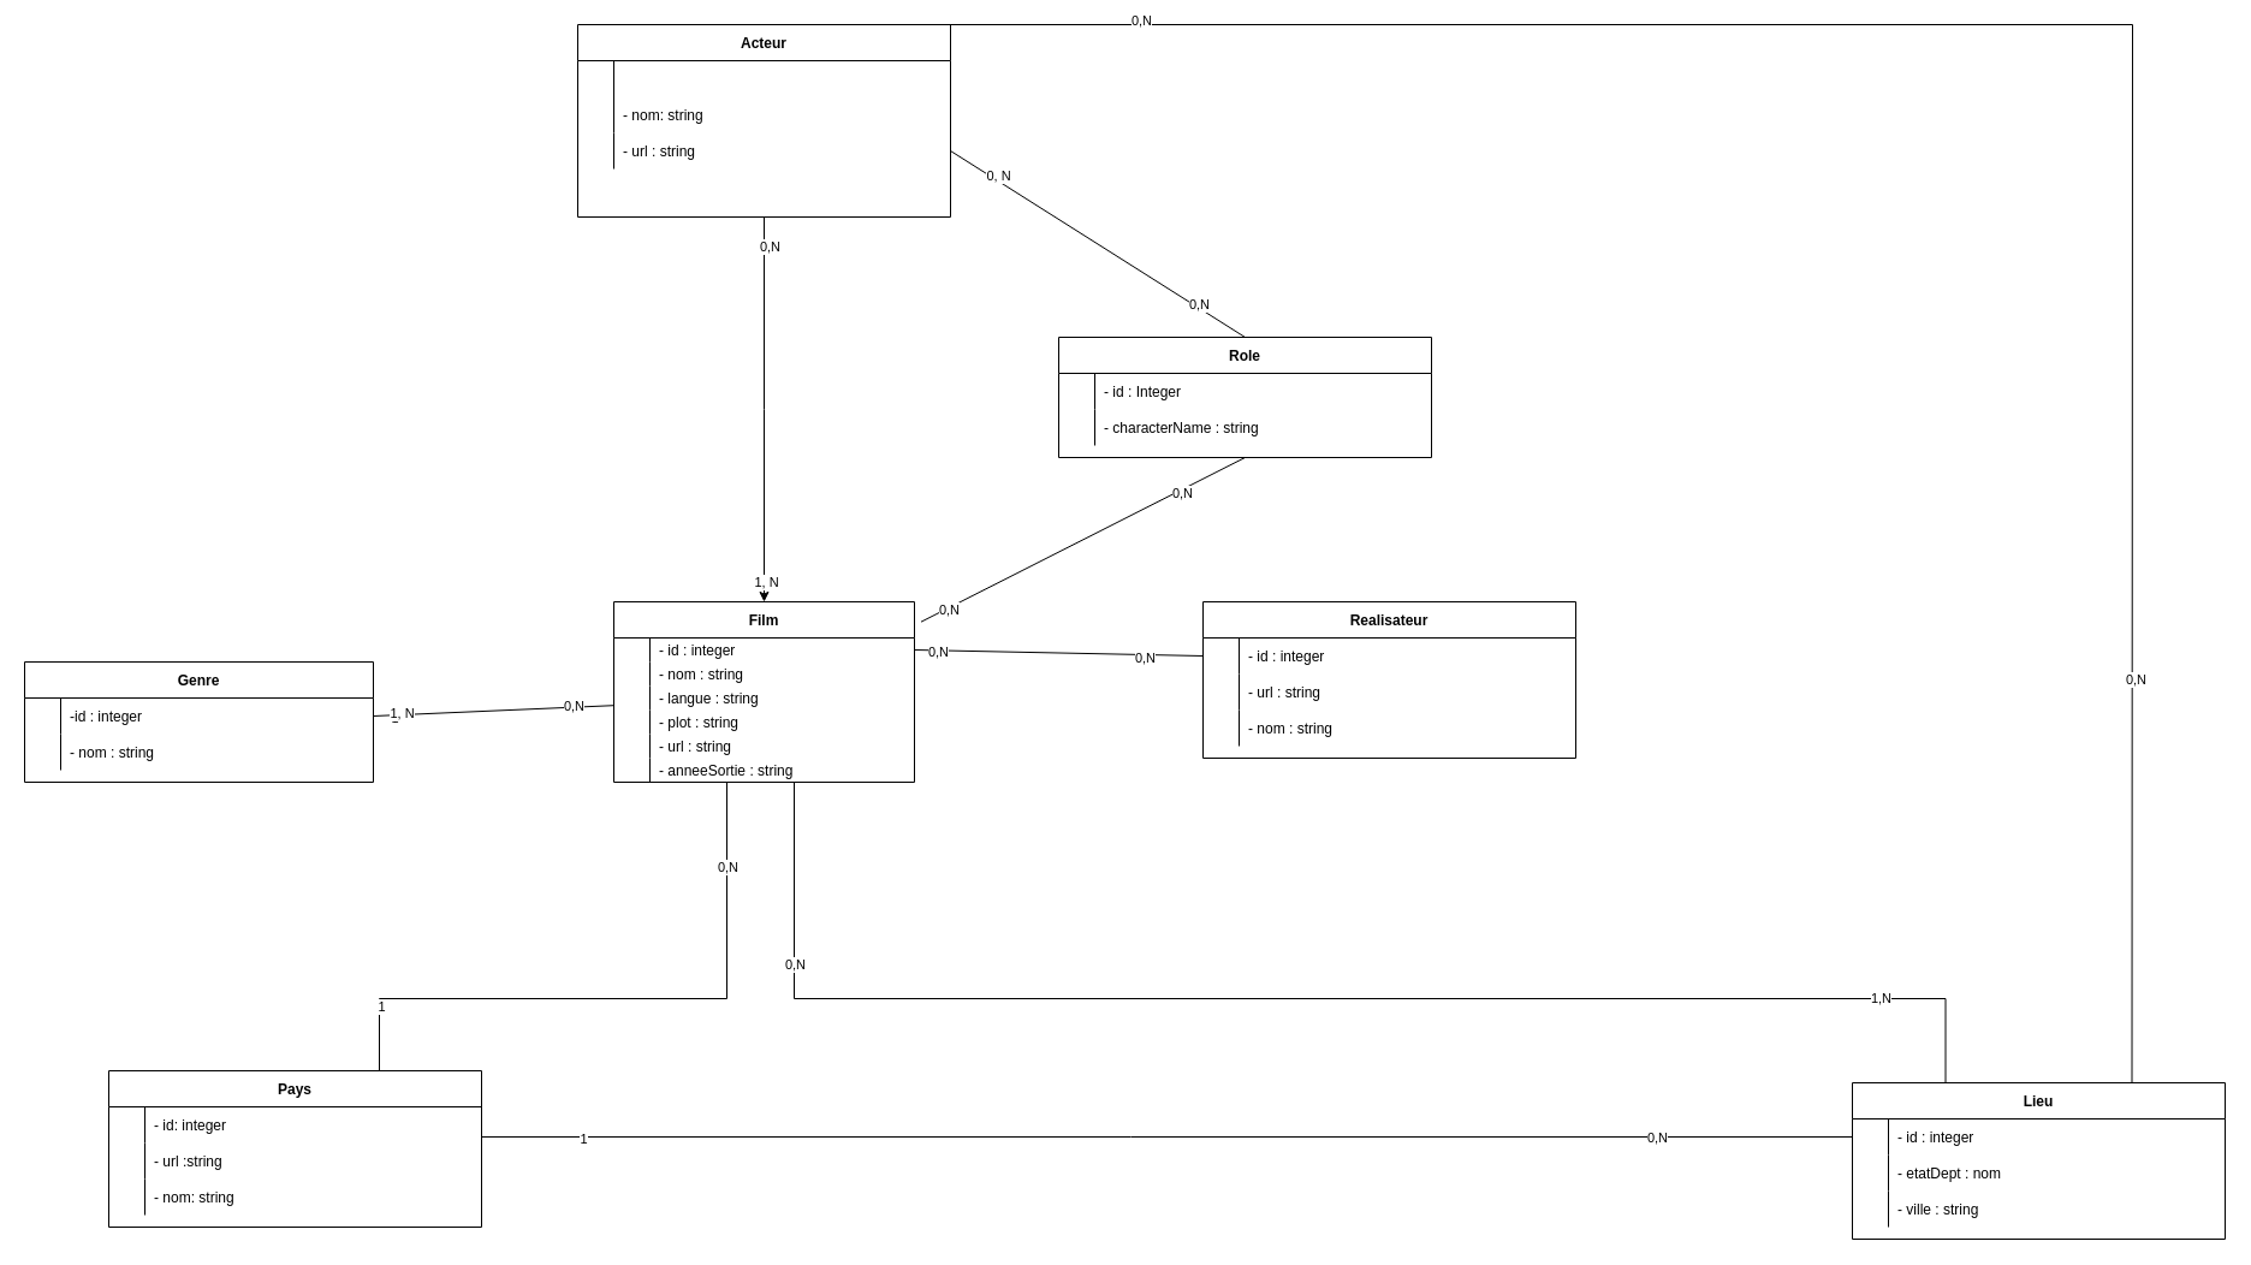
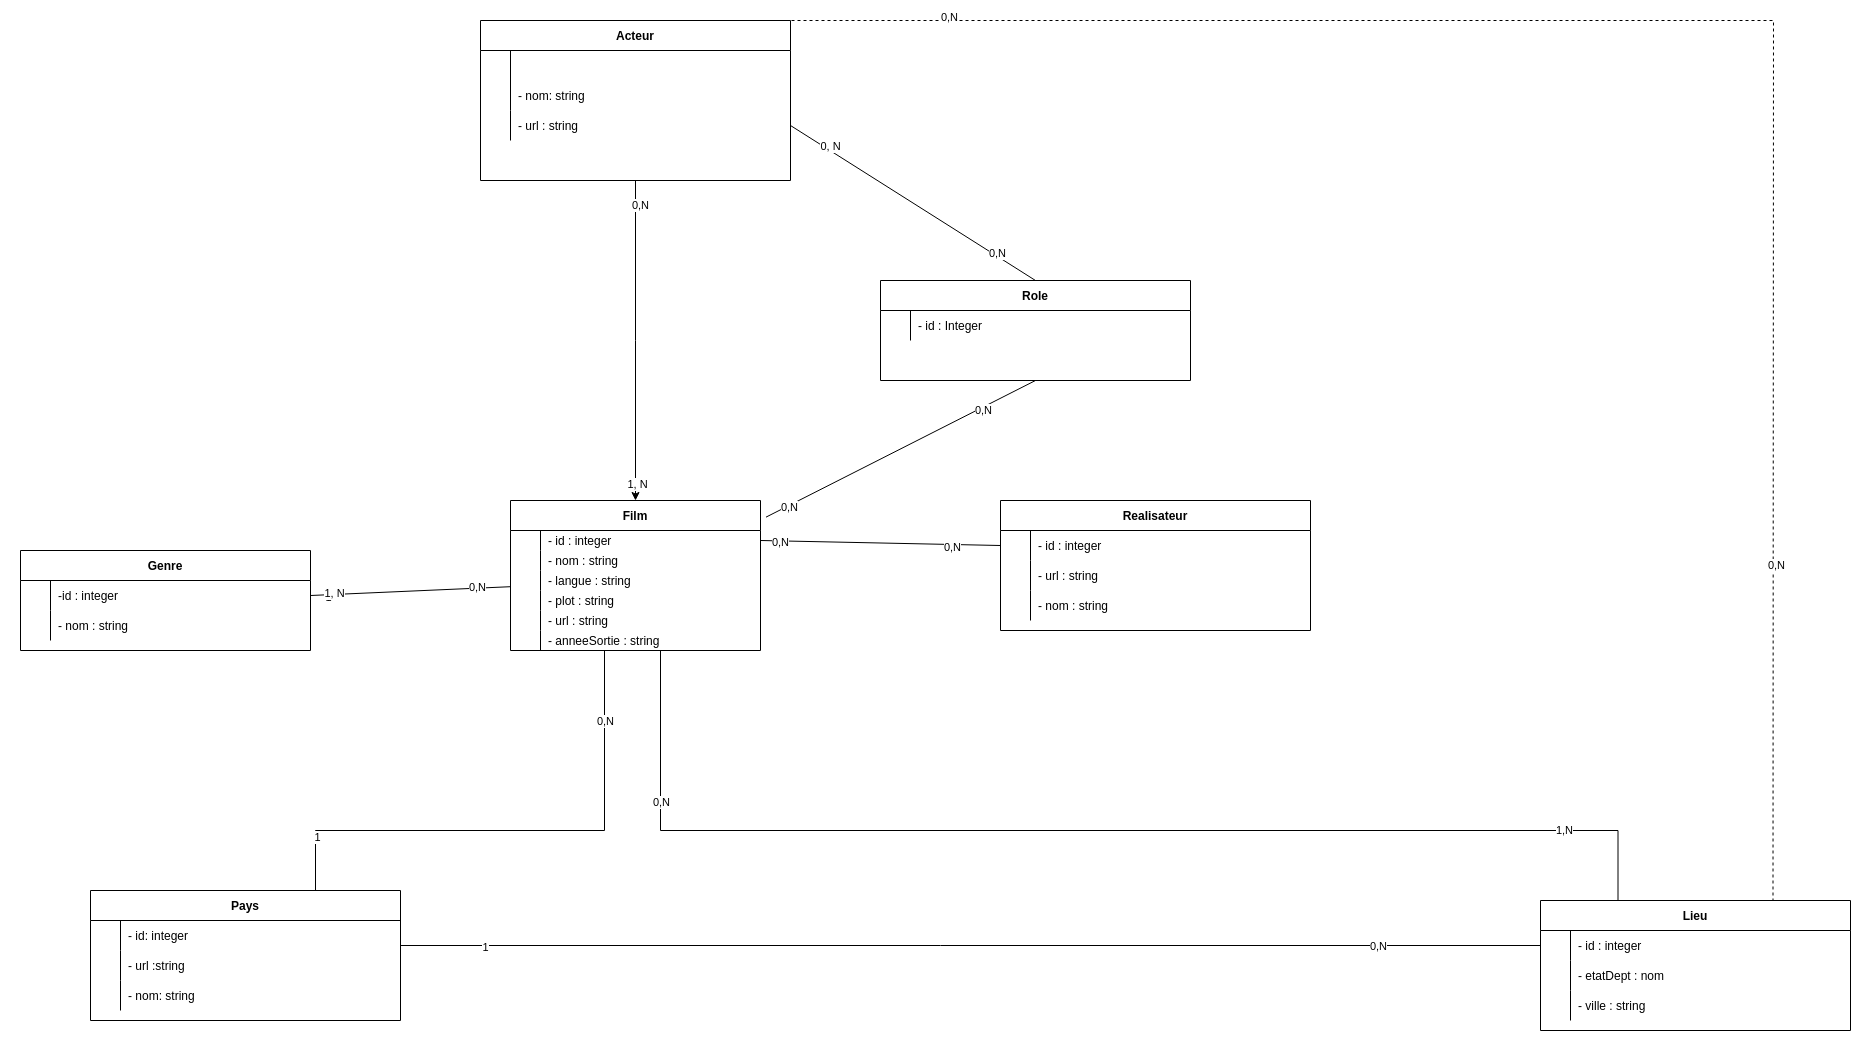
- <mxCell id="98" value="" style="endArrow=none;html=1;rounded=0;exitX=0.5;exitY=0;exitDx=0;exitDy=0;entryX=0.75;entryY=0;entryDx=0;entryDy=0;" edge="1" parent="1" source="67" target="41"><mxGeometry relative="1" as="geometry"><mxPoint x="800" y="165" as="sourcePoint" /><mxPoint x="960" y="155" as="targetPoint" /><Array as="points"><mxPoint x="1773" y="20" /></Array></mxGeometry></mxCell>
+ <mxCell id="98" value="" style="endArrow=none;html=1;rounded=0;exitX=0.5;exitY=0;exitDx=0;exitDy=0;entryX=0.75;entryY=0;entryDx=0;entryDy=0;dashed=1;" edge="1" parent="1" source="67" target="41"><mxGeometry relative="1" as="geometry"><mxPoint x="800" y="165" as="sourcePoint" /><mxPoint x="960" y="155" as="targetPoint" /><Array as="points"><mxPoint x="1773" y="20" /></Array></mxGeometry></mxCell>
- <mxCell id="84" value="- characterName : string" style="shape=partialRectangle;overflow=hidden;connectable=0;fillColor=none;top=0;left=0;bottom=0;right=0;align=left;spacingLeft=6;" vertex="1" parent="82"><mxGeometry x="30" width="280" height="30" as="geometry"><mxRectangle width="280" height="30" as="alternateBounds" /></mxGeometry></mxCell>
